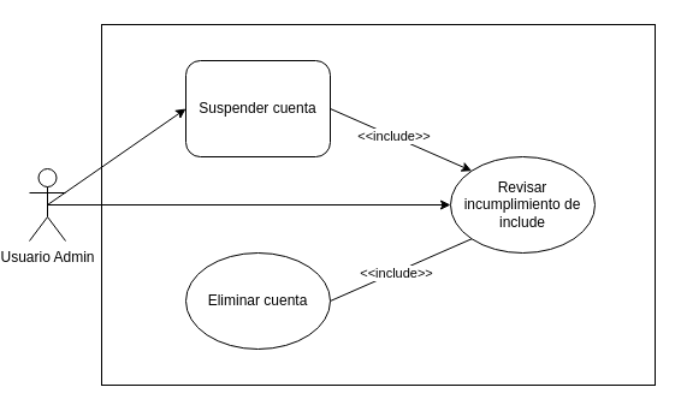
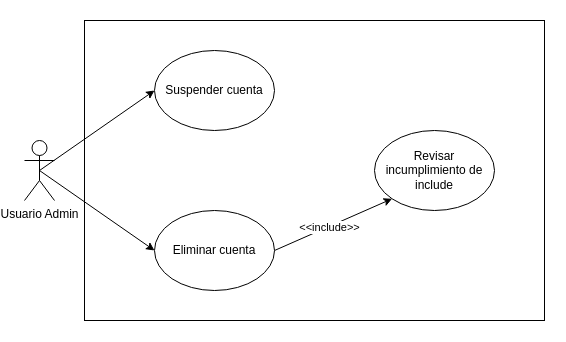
- <mxCell id="8" value="Suspender cuenta" style="whiteSpace=wrap;html=1;rounded=1;" vertex="1" parent="1"><mxGeometry x="150" y="50" width="120" height="80" as="geometry" /></mxCell>
+ <mxCell id="8" value="Suspender cuenta" style="ellipse;whiteSpace=wrap;html=1;" vertex="1" parent="1"><mxGeometry x="150" y="50" width="120" height="80" as="geometry" /></mxCell>
- <mxCell id="6" style="edgeStyle=none;rounded=0;orthogonalLoop=1;jettySize=auto;html=1;exitX=1;exitY=0.5;exitDx=0;exitDy=0;entryX=0;entryY=0;entryDx=0;entryDy=0;" edge="1" parent="1" source="8" target="12"><mxGeometry relative="1" as="geometry" /></mxCell>
- <mxCell id="7" value="&amp;lt;&amp;lt;include&amp;gt;&amp;gt;" style="edgeLabel;html=1;align=center;verticalAlign=middle;resizable=0;points=[];" connectable="0" vertex="1" parent="6"><mxGeometry x="-0.115" relative="1" as="geometry"><mxPoint as="offset" /></mxGeometry></mxCell>
- <mxCell id="4" style="edgeStyle=none;rounded=0;orthogonalLoop=1;jettySize=auto;html=1;exitX=0.5;exitY=0.5;exitDx=0;exitDy=0;exitPerimeter=0;" edge="1" parent="1" source="5" target="12"><mxGeometry relative="1" as="geometry" /></mxCell>
+ <mxCell id="4" style="edgeStyle=none;rounded=0;orthogonalLoop=1;jettySize=auto;html=1;exitX=0.5;exitY=0.5;exitDx=0;exitDy=0;exitPerimeter=0;entryX=0;entryY=0.5;entryDx=0;entryDy=0;" edge="1" parent="1" source="5" target="11"><mxGeometry relative="1" as="geometry" /></mxCell>
- <mxCell id="9" style="edgeStyle=none;rounded=0;orthogonalLoop=1;jettySize=auto;html=1;exitX=1;exitY=0.5;exitDx=0;exitDy=0;entryX=0;entryY=1;entryDx=0;entryDy=0;endArrow=none;" edge="1" parent="1" source="11" target="12"><mxGeometry relative="1" as="geometry" /></mxCell>
+ <mxCell id="9" style="edgeStyle=none;rounded=0;orthogonalLoop=1;jettySize=auto;html=1;exitX=1;exitY=0.5;exitDx=0;exitDy=0;entryX=0;entryY=1;entryDx=0;entryDy=0;" edge="1" parent="1" source="11" target="12"><mxGeometry relative="1" as="geometry" /></mxCell>
